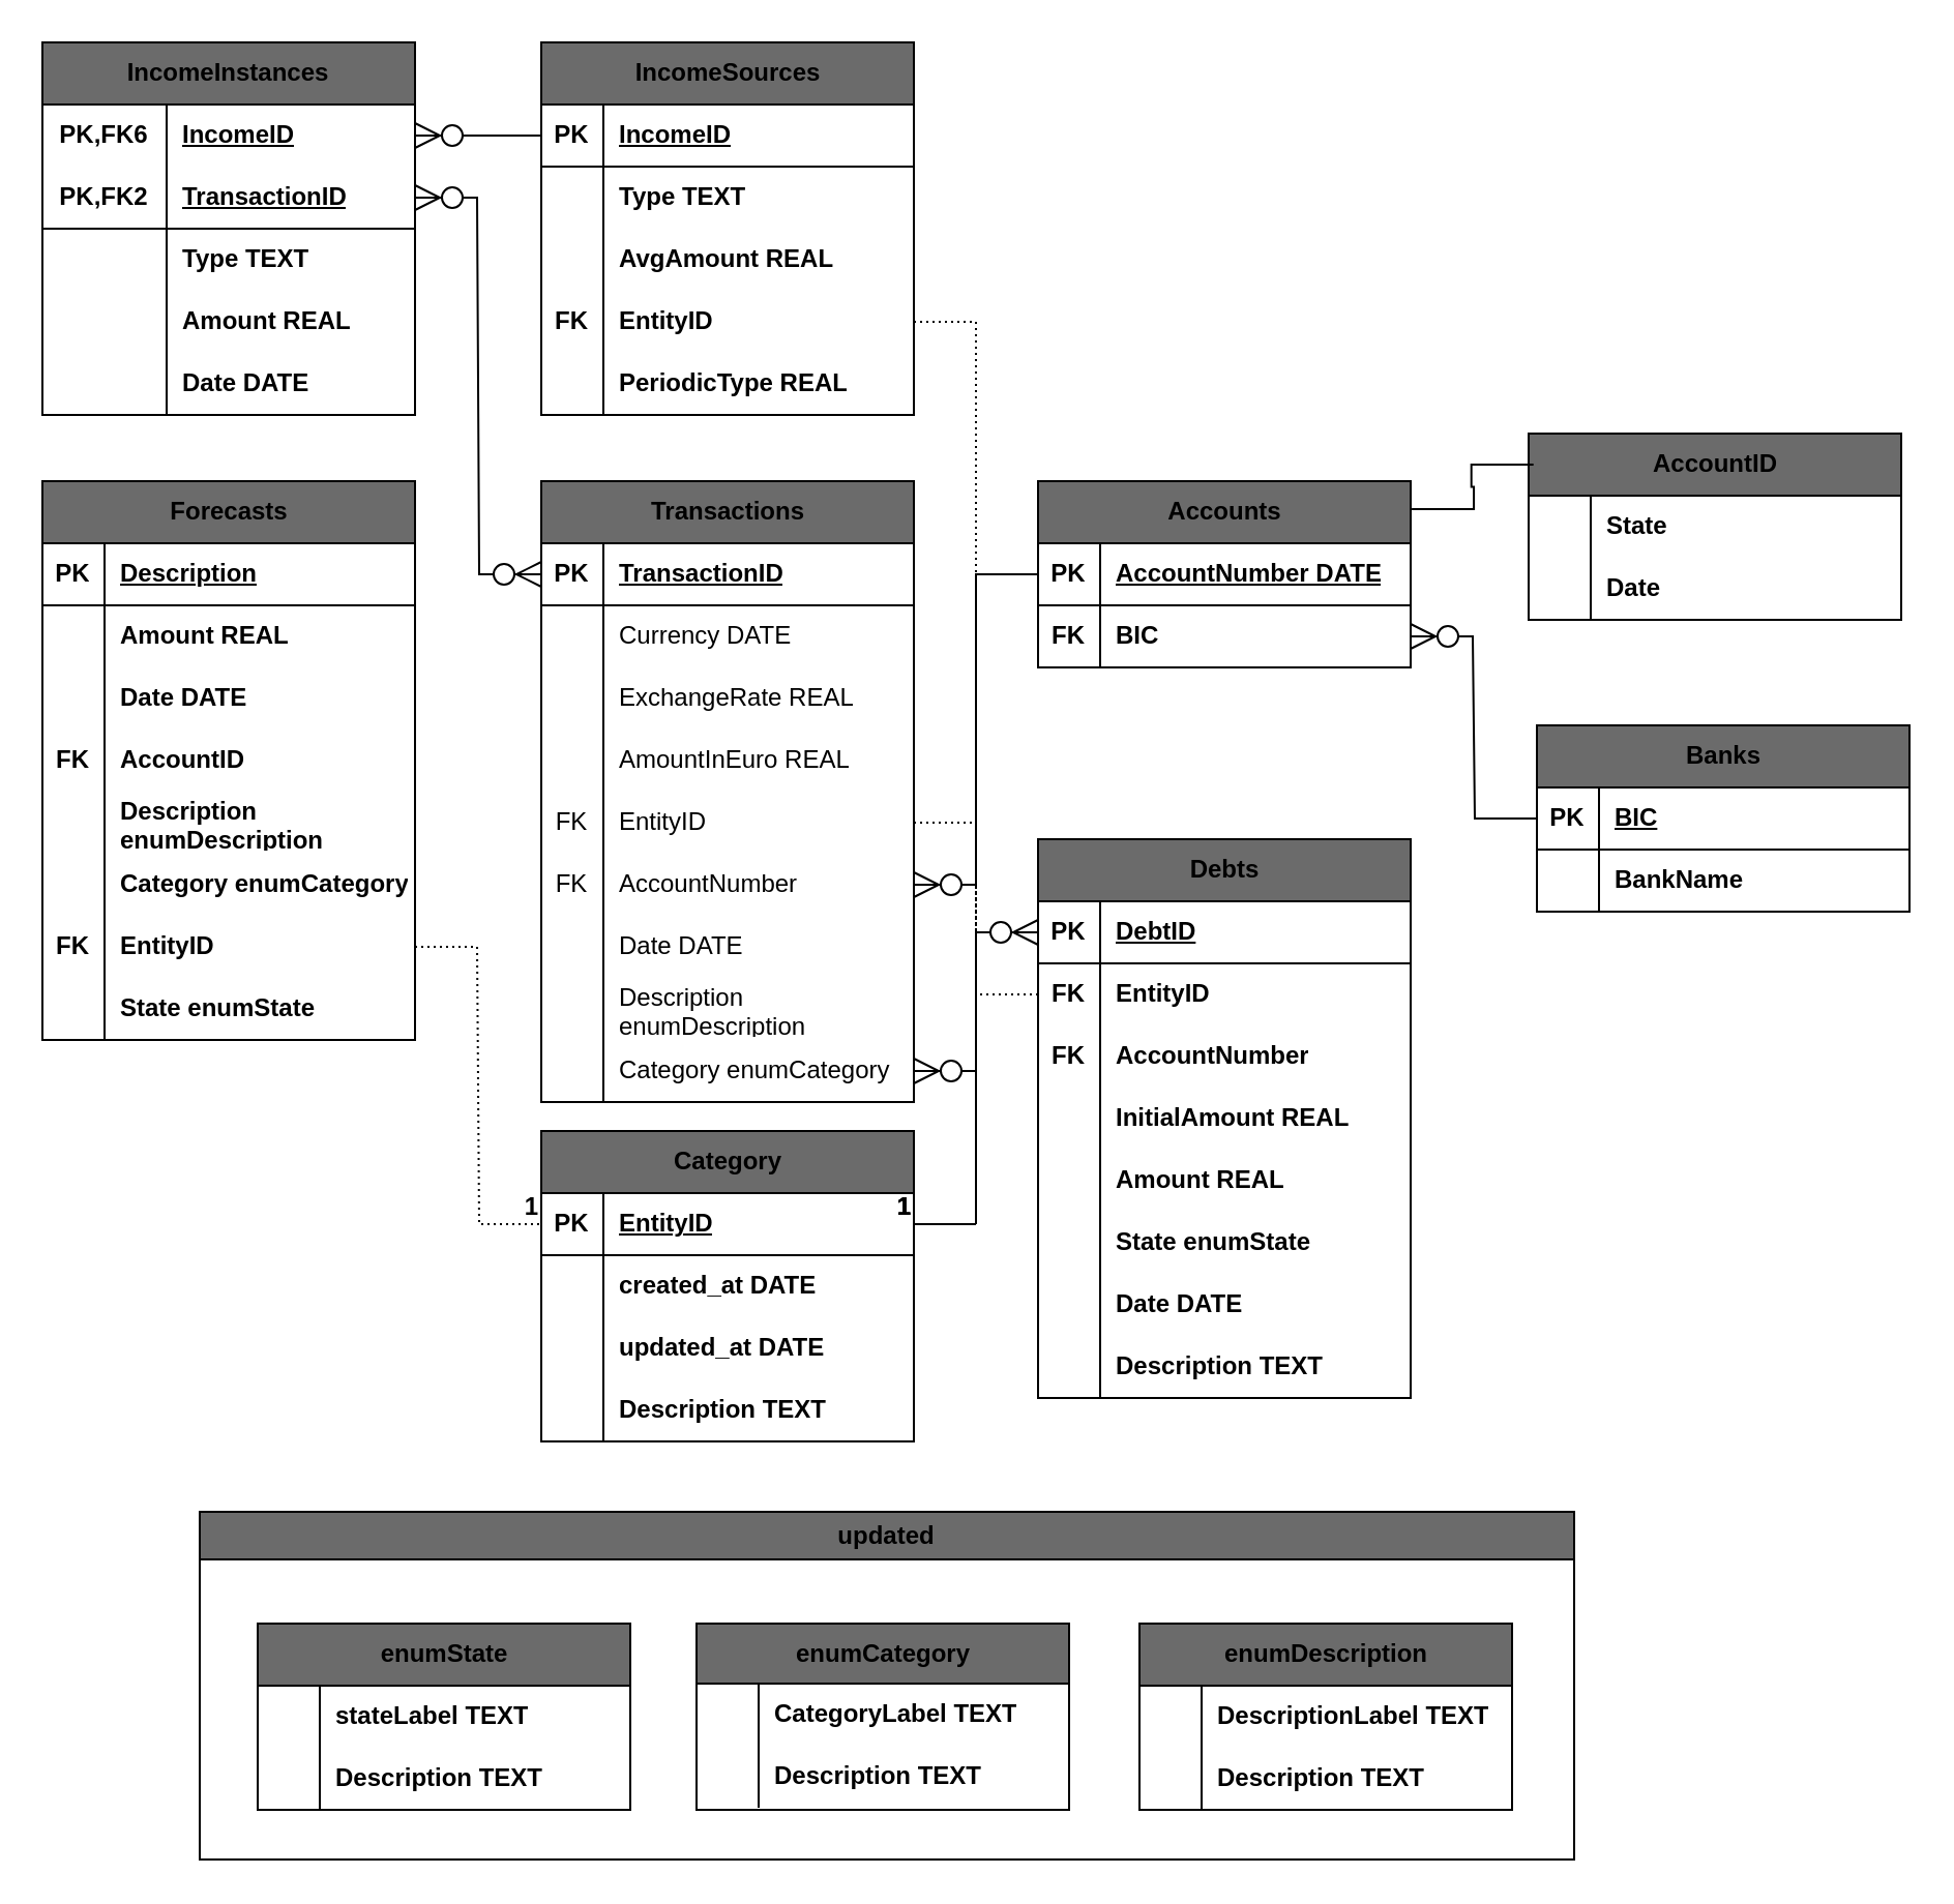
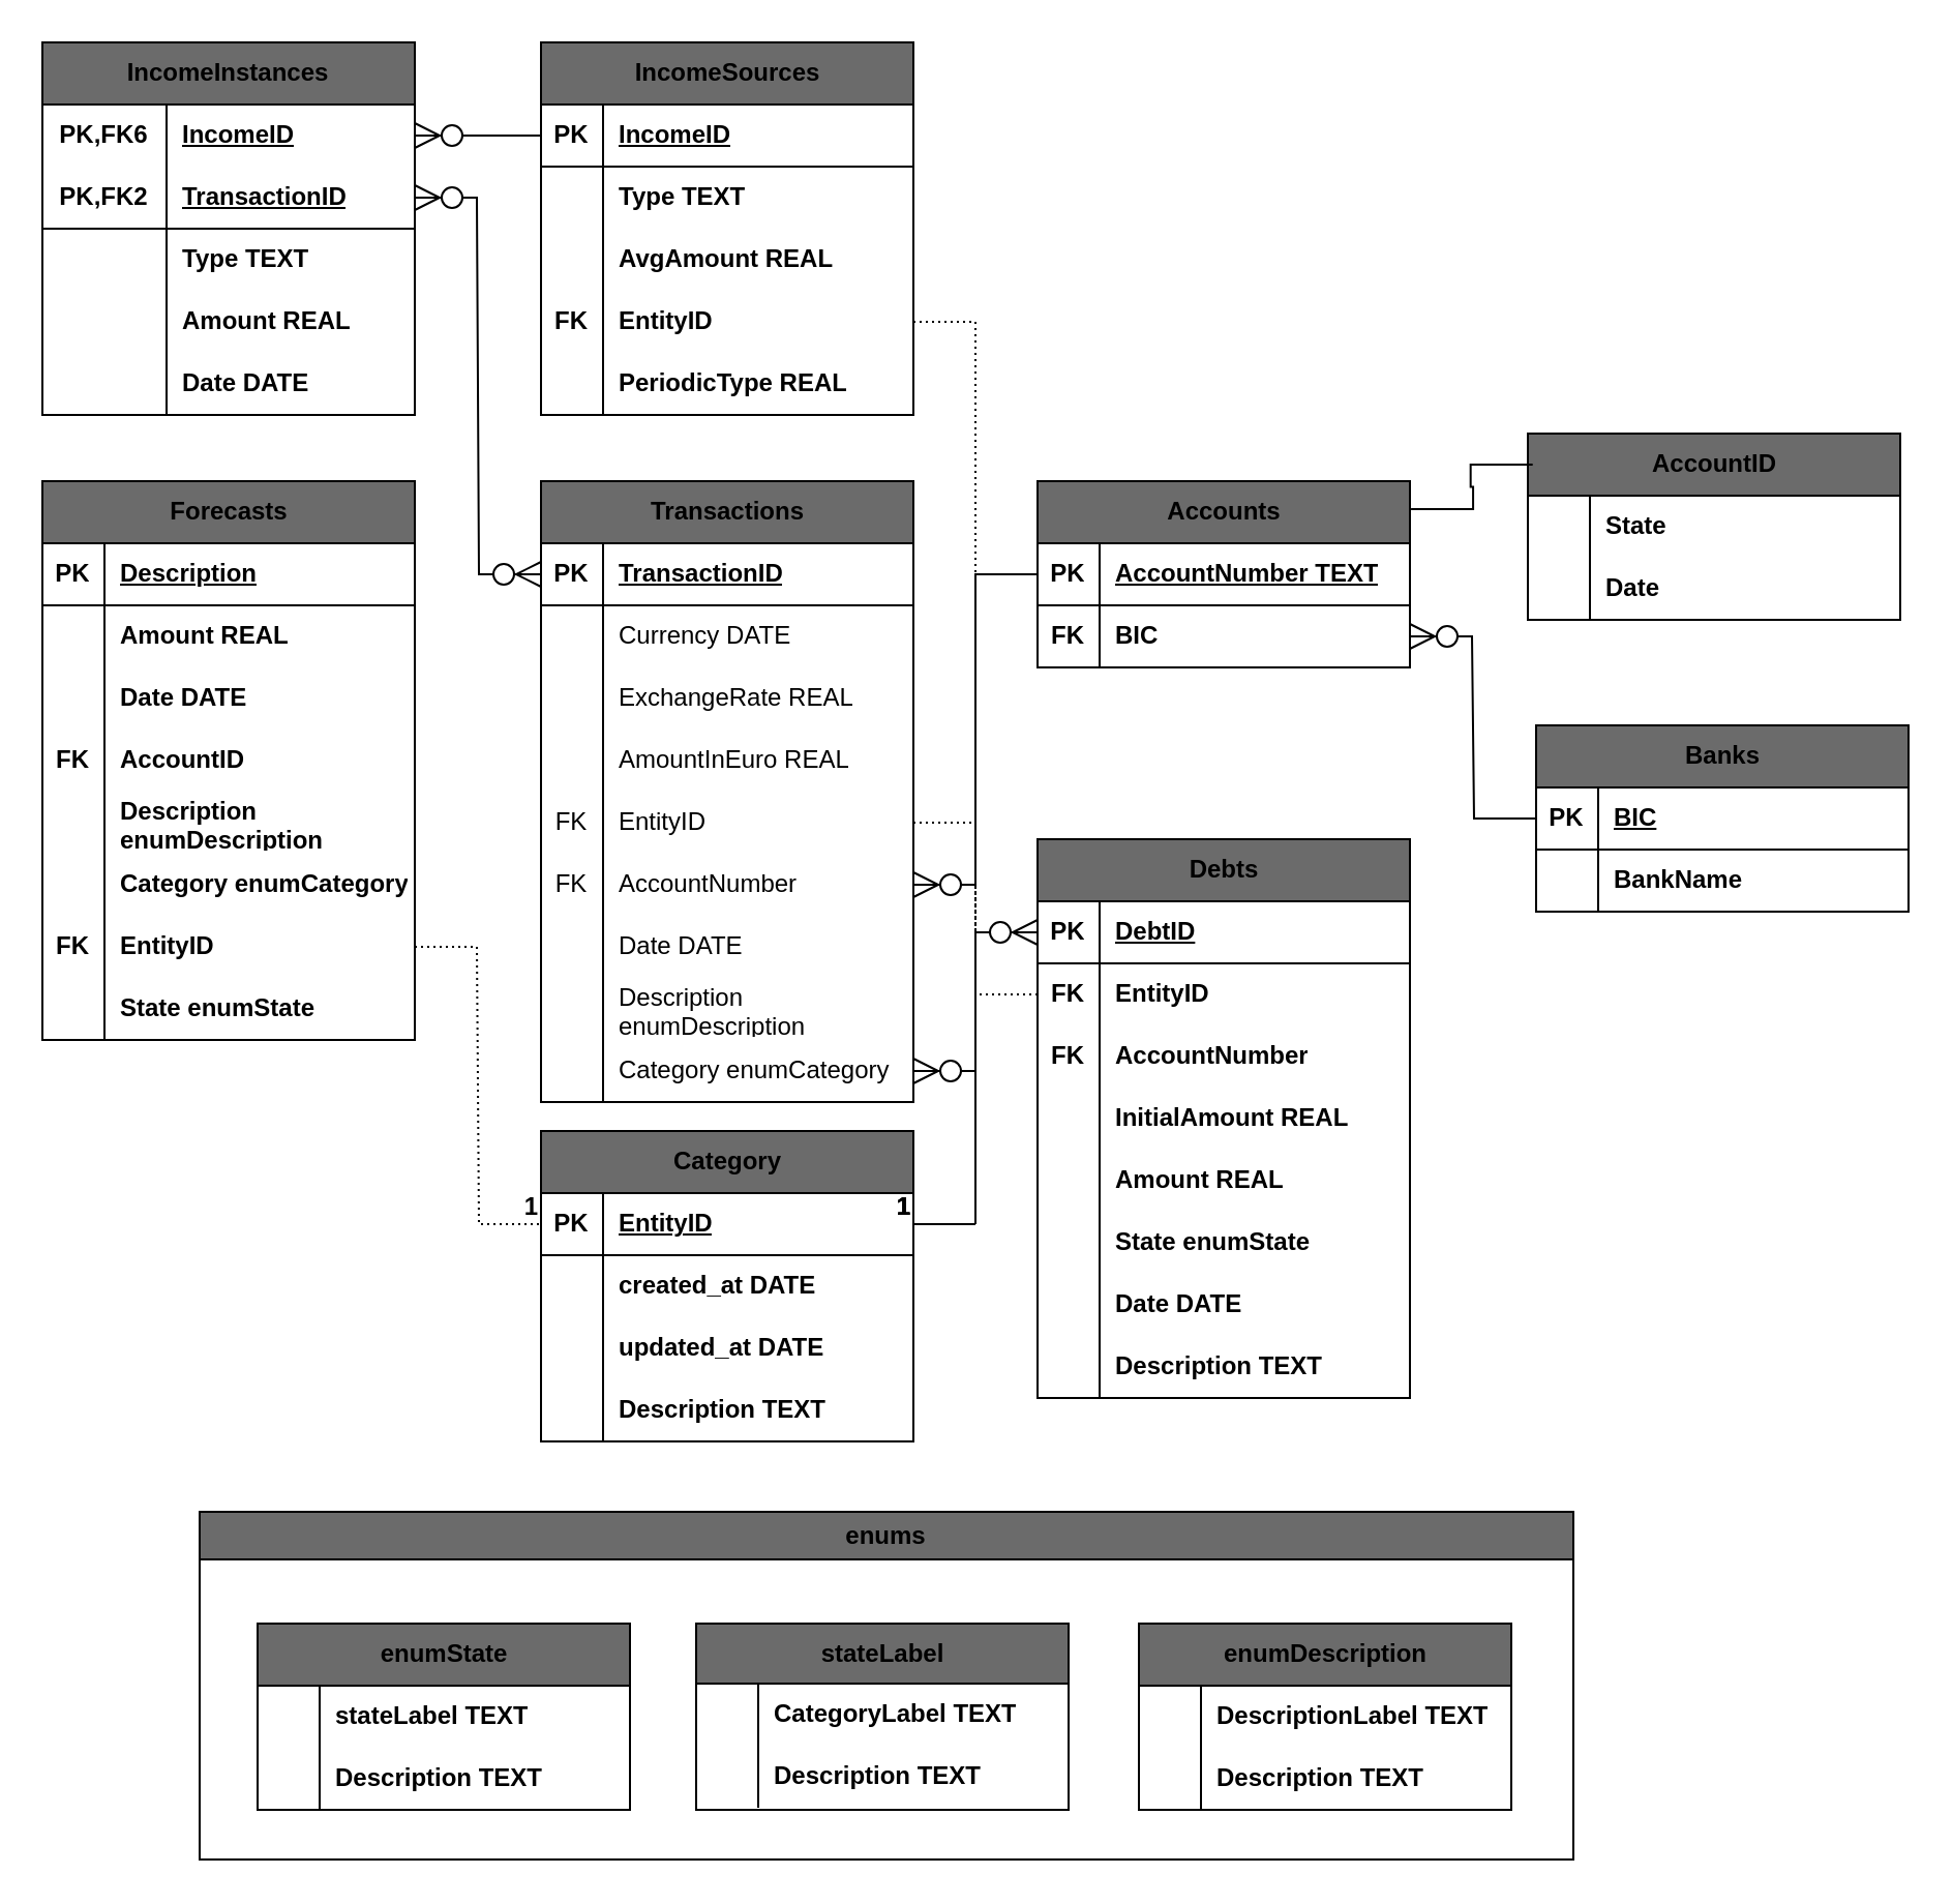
- <mxCell id="33" value="AccountNumber DATE" style="shape=partialRectangle;connectable=0;fillColor=none;top=0;left=0;bottom=0;right=0;align=left;spacingLeft=6;fontStyle=5;overflow=hidden;whiteSpace=wrap;html=1;rounded=0;shadow=0;hachureGap=4;strokeColor=default;verticalAlign=middle;fontFamily=Helvetica;fontSize=12;fontColor=default;" vertex="1" parent="31"><mxGeometry x="30" width="150" height="30" as="geometry"><mxRectangle width="150" height="30" as="alternateBounds" /></mxGeometry></mxCell>
+ <mxCell id="33" value="AccountNumber TEXT" style="shape=partialRectangle;connectable=0;fillColor=none;top=0;left=0;bottom=0;right=0;align=left;spacingLeft=6;fontStyle=5;overflow=hidden;whiteSpace=wrap;html=1;rounded=0;shadow=0;hachureGap=4;strokeColor=default;verticalAlign=middle;fontFamily=Helvetica;fontSize=12;fontColor=default;" vertex="1" parent="31"><mxGeometry x="30" width="150" height="30" as="geometry"><mxRectangle width="150" height="30" as="alternateBounds" /></mxGeometry></mxCell>
- <mxCell id="152" value="updated" style="swimlane;whiteSpace=wrap;html=1;rounded=0;shadow=0;hachureGap=4;strokeColor=default;align=center;verticalAlign=middle;fontFamily=Helvetica;fontSource=https%3A%2F%2Ffonts.googleapis.com%2Fcss%3Ffamily%3DArchitects%2BDaughter;fontSize=12;fontColor=default;fontStyle=1;labelBackgroundColor=none;fillColor=#6b6b6b;" vertex="1" parent="1"><mxGeometry x="96" y="730" width="664" height="168" as="geometry" /></mxCell>
+ <mxCell id="152" value="enums" style="swimlane;whiteSpace=wrap;html=1;rounded=0;shadow=0;hachureGap=4;strokeColor=default;align=center;verticalAlign=middle;fontFamily=Helvetica;fontSource=https%3A%2F%2Ffonts.googleapis.com%2Fcss%3Ffamily%3DArchitects%2BDaughter;fontSize=12;fontColor=default;fontStyle=1;labelBackgroundColor=none;fillColor=#6b6b6b;" vertex="1" parent="1"><mxGeometry x="96" y="730" width="664" height="168" as="geometry" /></mxCell>
- <mxCell id="153" value="enumCategory" style="shape=table;startSize=29;container=1;collapsible=1;childLayout=tableLayout;fixedRows=1;rowLines=0;fontStyle=1;align=center;resizeLast=1;html=1;rounded=0;shadow=0;hachureGap=4;strokeColor=default;verticalAlign=middle;fontFamily=Helvetica;fontSource=https%3A%2F%2Ffonts.googleapis.com%2Fcss%3Ffamily%3DArchitects%2BDaughter;fontSize=12;fontColor=default;labelBackgroundColor=none;fillColor=#6b6b6b;" vertex="1" parent="152"><mxGeometry x="240" y="54" width="180" height="90" as="geometry" /></mxCell>
+ <mxCell id="153" value="stateLabel" style="shape=table;startSize=29;container=1;collapsible=1;childLayout=tableLayout;fixedRows=1;rowLines=0;fontStyle=1;align=center;resizeLast=1;html=1;rounded=0;shadow=0;hachureGap=4;strokeColor=default;verticalAlign=middle;fontFamily=Helvetica;fontSource=https%3A%2F%2Ffonts.googleapis.com%2Fcss%3Ffamily%3DArchitects%2BDaughter;fontSize=12;fontColor=default;labelBackgroundColor=none;fillColor=#6b6b6b;" vertex="1" parent="152"><mxGeometry x="240" y="54" width="180" height="90" as="geometry" /></mxCell>
